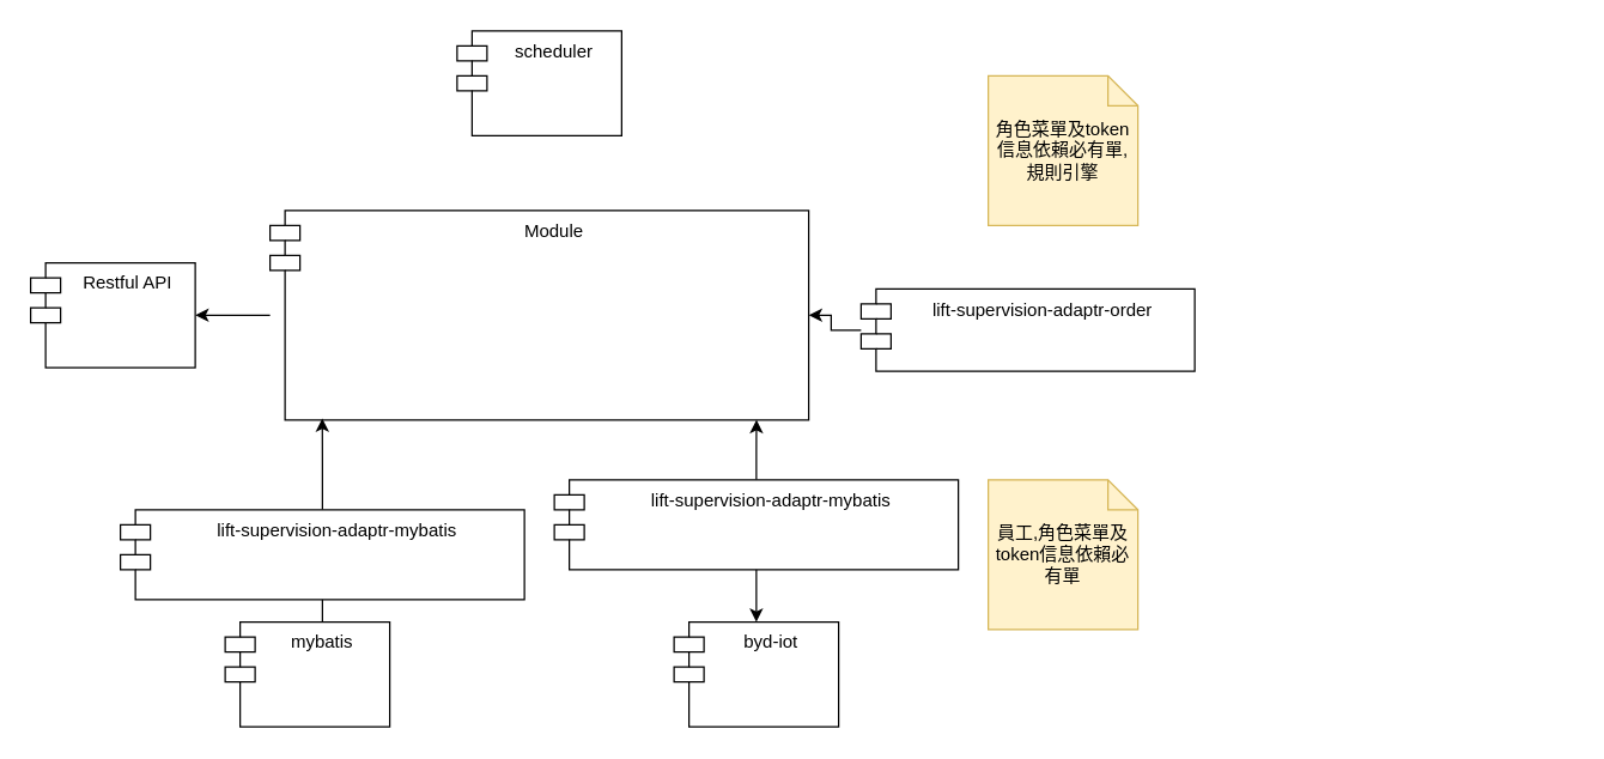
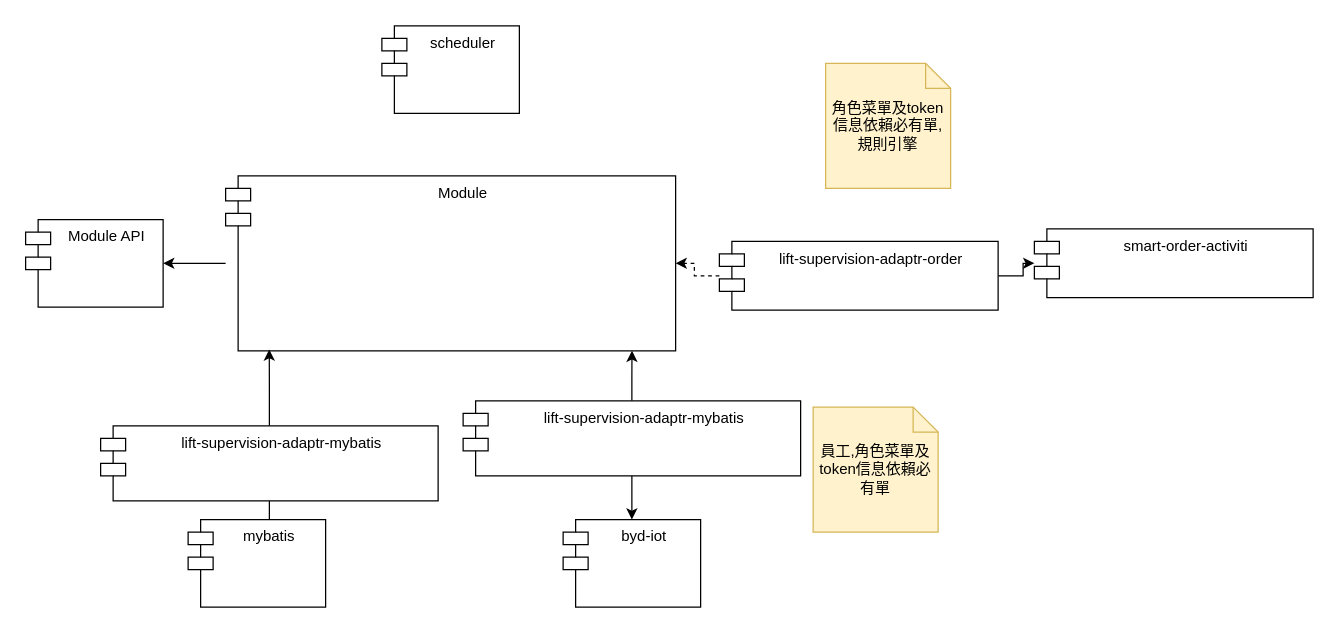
- <mxCell id="5" value="Restful API" style="shape=module;align=left;spacingLeft=20;align=center;verticalAlign=top;whiteSpace=wrap;html=1;" vertex="1" parent="1"><mxGeometry x="20" y="175" width="110" height="70" as="geometry" /></mxCell>
+ <mxCell id="5" value="Module API" style="shape=module;align=left;spacingLeft=20;align=center;verticalAlign=top;whiteSpace=wrap;html=1;" vertex="1" parent="1"><mxGeometry x="20" y="175" width="110" height="70" as="geometry" /></mxCell>
+ <mxCell id="17" value="smart-order-activiti" style="shape=module;align=left;spacingLeft=20;align=center;verticalAlign=top;whiteSpace=wrap;html=1;" vertex="1" parent="1"><mxGeometry x="827" y="182.5" width="223" height="55" as="geometry" /></mxCell>
- <mxCell id="15" value="" style="edgeStyle=orthogonalEdgeStyle;rounded=0;orthogonalLoop=1;jettySize=auto;html=1;" edge="1" parent="1" source="16" target="3"><mxGeometry relative="1" as="geometry" /></mxCell>
+ <mxCell id="15" value="" style="edgeStyle=orthogonalEdgeStyle;rounded=0;orthogonalLoop=1;jettySize=auto;html=1;dashed=1;" edge="1" parent="1" source="16" target="3"><mxGeometry relative="1" as="geometry" /></mxCell>
+ <mxCell id="14" value="" style="edgeStyle=orthogonalEdgeStyle;rounded=0;orthogonalLoop=1;jettySize=auto;html=1;" edge="1" parent="1" source="16" target="17"><mxGeometry relative="1" as="geometry" /></mxCell>
- <mxCell id="18" value="員工,角色菜單及token信息依賴必有單" style="shape=note;size=20;whiteSpace=wrap;html=1;fillColor=#fff2cc;strokeColor=#d6b656;" vertex="1" parent="1"><mxGeometry x="660" y="320" width="100" height="100" as="geometry" /></mxCell>
+ <mxCell id="18" value="員工,角色菜單及token信息依賴必有單" style="shape=note;size=20;whiteSpace=wrap;html=1;fillColor=#fff2cc;strokeColor=#d6b656;" vertex="1" parent="1"><mxGeometry x="650" y="325" width="100" height="100" as="geometry" /></mxCell>
